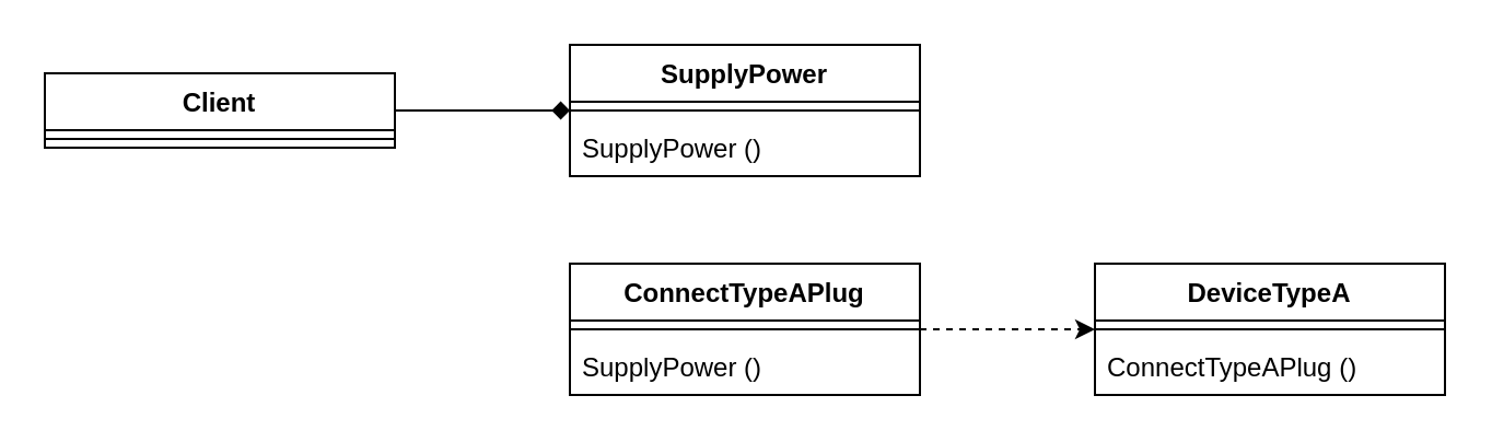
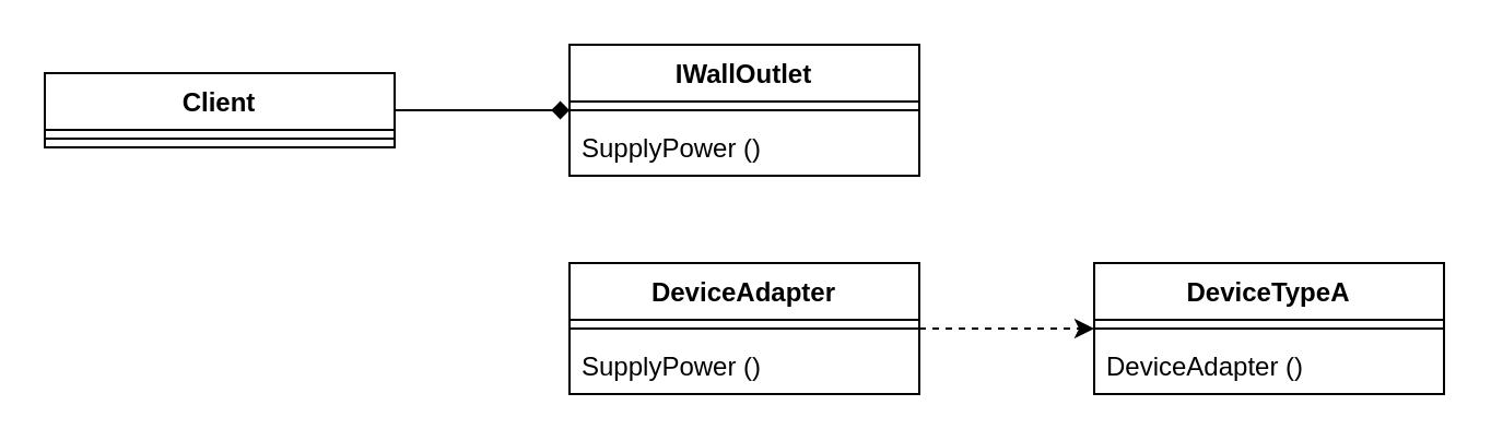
- <mxCell id="5" value="SupplyPower" style="swimlane;fontStyle=1;align=center;verticalAlign=top;childLayout=stackLayout;horizontal=1;startSize=26;horizontalStack=0;resizeParent=1;resizeParentMax=0;resizeLast=0;collapsible=1;marginBottom=0;whiteSpace=wrap;html=1;" vertex="1" parent="1"><mxGeometry x="260" y="20" width="160" height="60" as="geometry" /></mxCell>
+ <mxCell id="5" value="IWallOutlet" style="swimlane;fontStyle=1;align=center;verticalAlign=top;childLayout=stackLayout;horizontal=1;startSize=26;horizontalStack=0;resizeParent=1;resizeParentMax=0;resizeLast=0;collapsible=1;marginBottom=0;whiteSpace=wrap;html=1;" vertex="1" parent="1"><mxGeometry x="260" y="20" width="160" height="60" as="geometry" /></mxCell>
- <mxCell id="9" value="ConnectTypeAPlug" style="swimlane;fontStyle=1;align=center;verticalAlign=top;childLayout=stackLayout;horizontal=1;startSize=26;horizontalStack=0;resizeParent=1;resizeParentMax=0;resizeLast=0;collapsible=1;marginBottom=0;whiteSpace=wrap;html=1;" vertex="1" parent="1"><mxGeometry x="260" y="120" width="160" height="60" as="geometry" /></mxCell>
+ <mxCell id="9" value="DeviceAdapter" style="swimlane;fontStyle=1;align=center;verticalAlign=top;childLayout=stackLayout;horizontal=1;startSize=26;horizontalStack=0;resizeParent=1;resizeParentMax=0;resizeLast=0;collapsible=1;marginBottom=0;whiteSpace=wrap;html=1;" vertex="1" parent="1"><mxGeometry x="260" y="120" width="160" height="60" as="geometry" /></mxCell>
- <mxCell id="4" value="ConnectTypeAPlug ()" style="text;strokeColor=none;fillColor=none;align=left;verticalAlign=top;spacingLeft=4;spacingRight=4;overflow=hidden;rotatable=0;points=[[0,0.5],[1,0.5]];portConstraint=eastwest;whiteSpace=wrap;html=1;" vertex="1" parent="2"><mxGeometry y="34" width="160" height="26" as="geometry" /></mxCell>
+ <mxCell id="4" value="DeviceAdapter ()" style="text;strokeColor=none;fillColor=none;align=left;verticalAlign=top;spacingLeft=4;spacingRight=4;overflow=hidden;rotatable=0;points=[[0,0.5],[1,0.5]];portConstraint=eastwest;whiteSpace=wrap;html=1;" vertex="1" parent="2"><mxGeometry y="34" width="160" height="26" as="geometry" /></mxCell>
